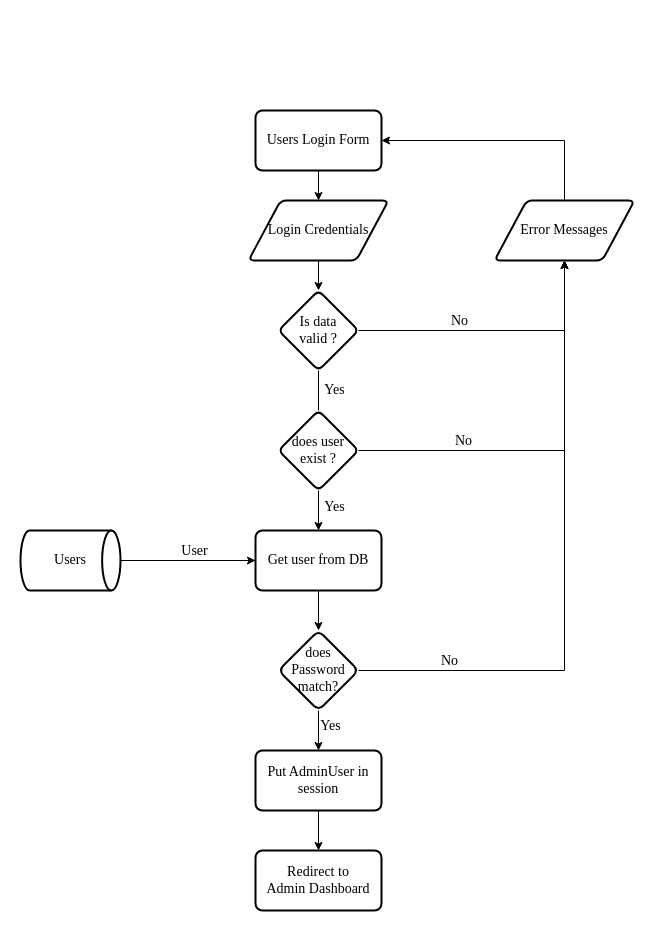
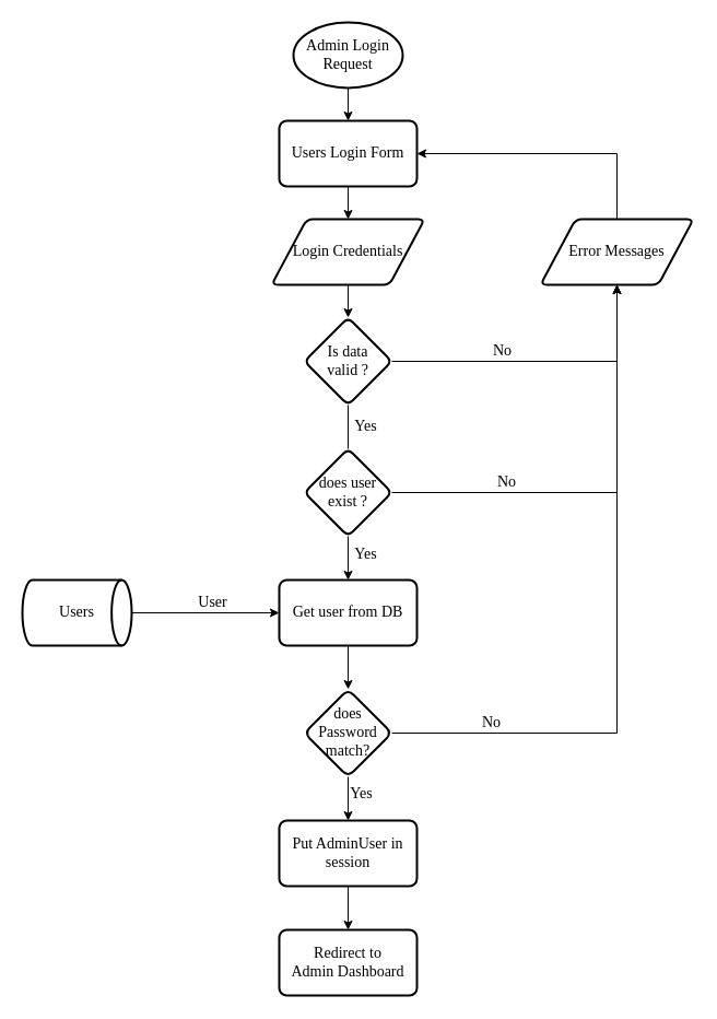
+ <mxCell id="3" value="Admin Login Request" style="strokeWidth=2;html=1;shape=mxgraph.flowchart.start_1;whiteSpace=wrap;fontFamily=Times New Roman;fontSize=14;" vertex="1" parent="1"><mxGeometry x="268" y="20" width="100" height="60" as="geometry" /></mxCell>
+ <mxCell id="2" value="" style="edgeStyle=orthogonalEdgeStyle;rounded=0;orthogonalLoop=1;jettySize=auto;html=1;fontFamily=Times New Roman;fontSize=14;" edge="1" parent="1" source="3" target="11"><mxGeometry relative="1" as="geometry"><mxPoint x="318" y="160" as="targetPoint" /></mxGeometry></mxCell>
